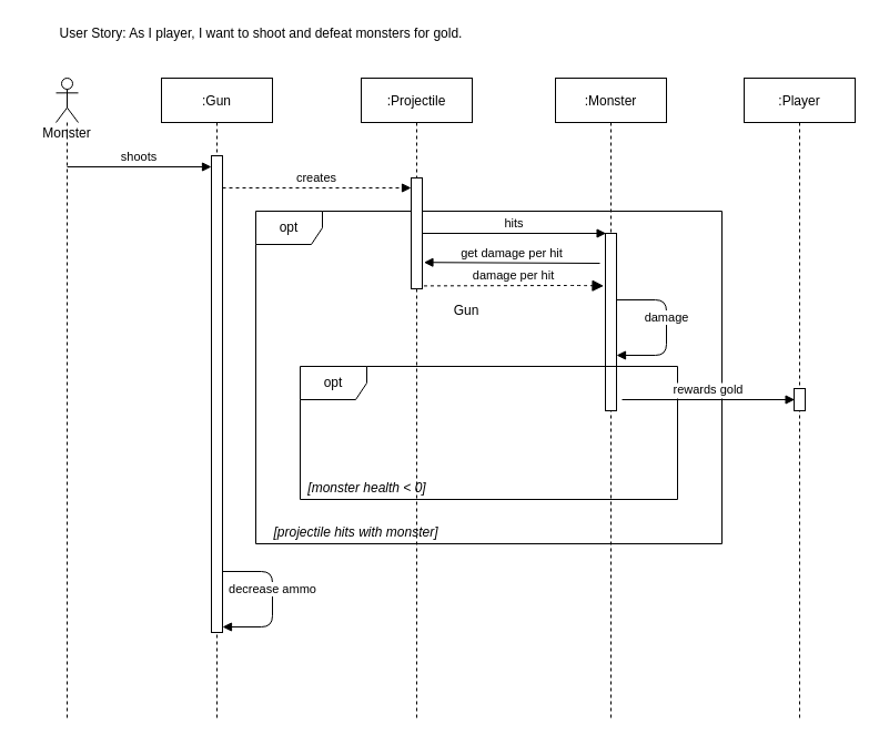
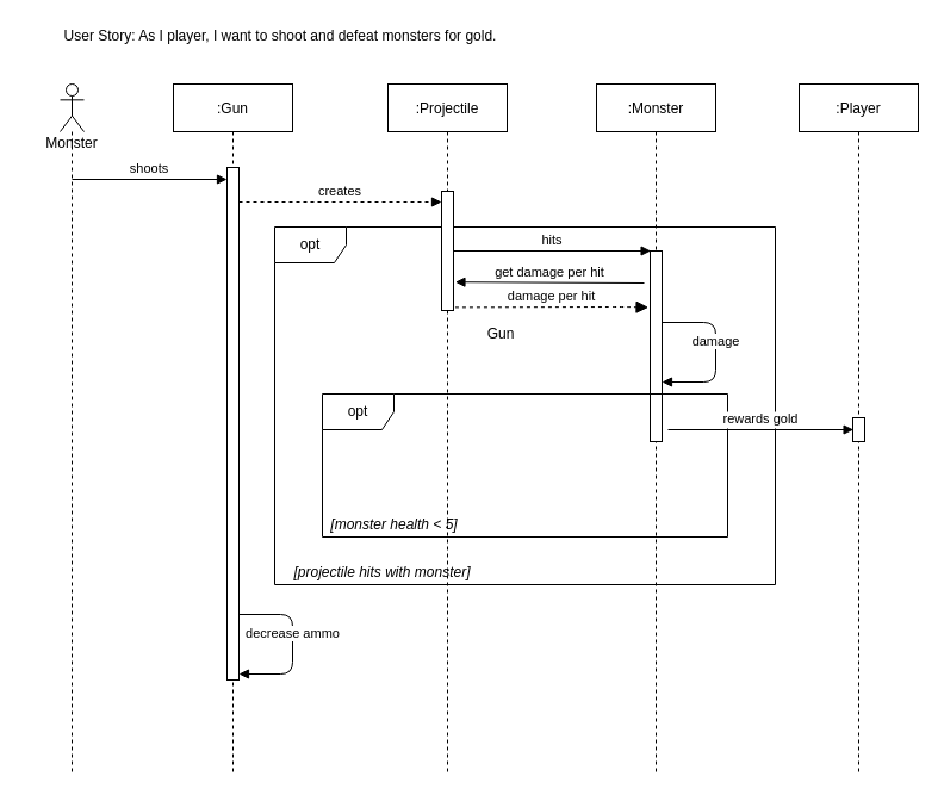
- <mxCell id="18" value="&lt;i&gt;[monster health &amp;lt; 0]&lt;/i&gt;" style="text;html=1;align=center;verticalAlign=middle;resizable=0;points=[];autosize=1;" parent="1" vertex="1"><mxGeometry x="270" y="430" width="120" height="20" as="geometry" /></mxCell>
+ <mxCell id="18" value="&lt;i&gt;[monster health &amp;lt; 5]&lt;/i&gt;" style="text;html=1;align=center;verticalAlign=middle;resizable=0;points=[];autosize=1;" parent="1" vertex="1"><mxGeometry x="270" y="430" width="120" height="20" as="geometry" /></mxCell>
